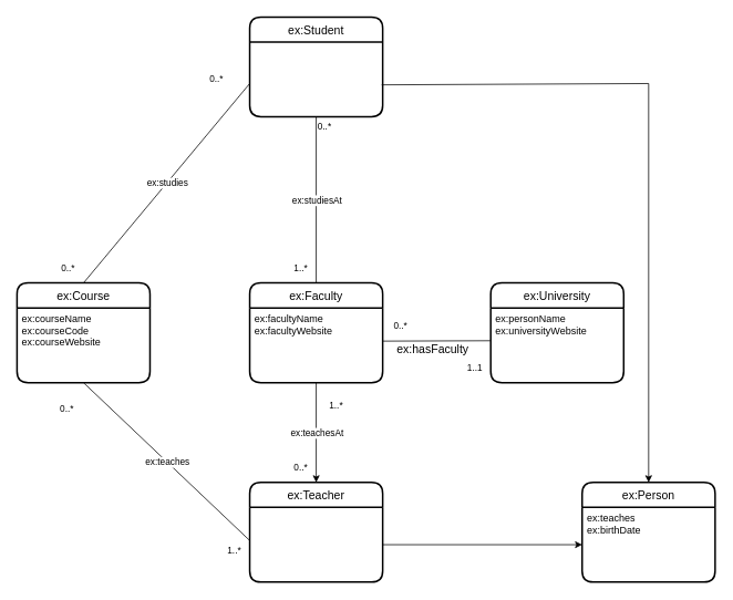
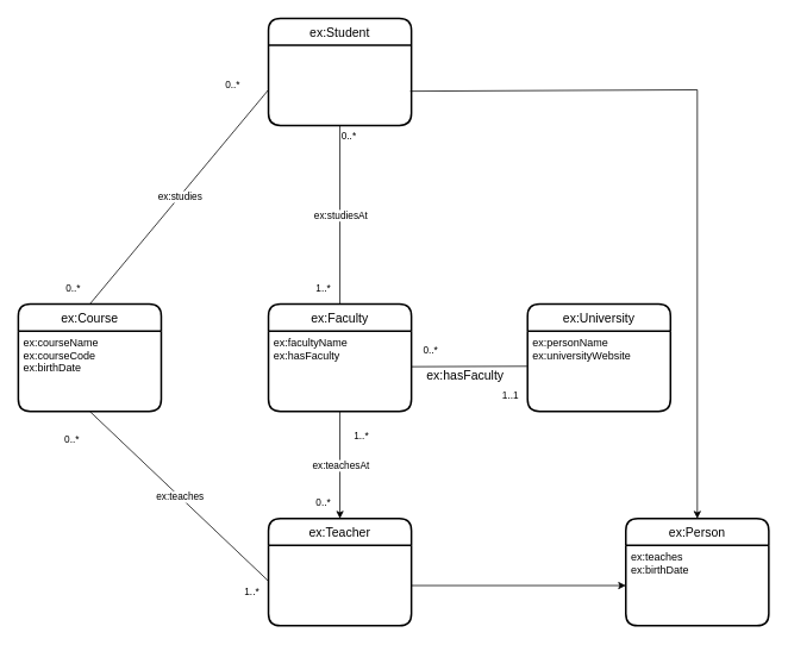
- <mxCell id="7" value="ex:courseName&#10;ex:courseCode&#10;ex:courseWebsite" style="align=left;strokeColor=none;fillColor=none;spacingLeft=4;fontSize=12;verticalAlign=top;resizable=0;rotatable=0;part=1;" vertex="1" parent="6"><mxGeometry y="30" width="160" height="90" as="geometry" /></mxCell>
+ <mxCell id="7" value="ex:courseName&#10;ex:courseCode&#10;ex:birthDate" style="align=left;strokeColor=none;fillColor=none;spacingLeft=4;fontSize=12;verticalAlign=top;resizable=0;rotatable=0;part=1;" vertex="1" parent="6"><mxGeometry y="30" width="160" height="90" as="geometry" /></mxCell>
- <mxCell id="9" value="ex:facultyName&#10;ex:facultyWebsite" style="align=left;strokeColor=none;fillColor=none;spacingLeft=4;fontSize=12;verticalAlign=top;resizable=0;rotatable=0;part=1;" vertex="1" parent="8"><mxGeometry y="30" width="160" height="90" as="geometry" /></mxCell>
+ <mxCell id="9" value="ex:facultyName&#10;ex:hasFaculty" style="align=left;strokeColor=none;fillColor=none;spacingLeft=4;fontSize=12;verticalAlign=top;resizable=0;rotatable=0;part=1;" vertex="1" parent="8"><mxGeometry y="30" width="160" height="90" as="geometry" /></mxCell>
